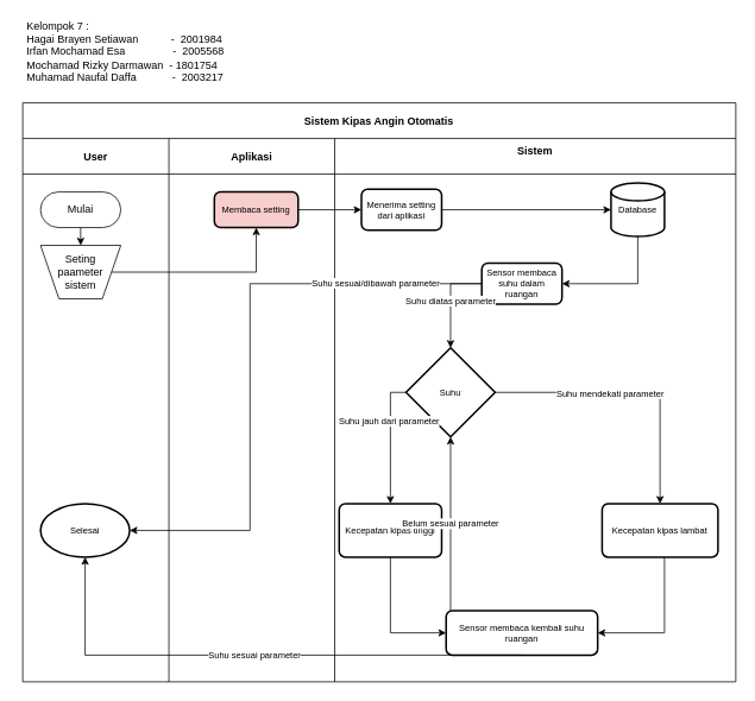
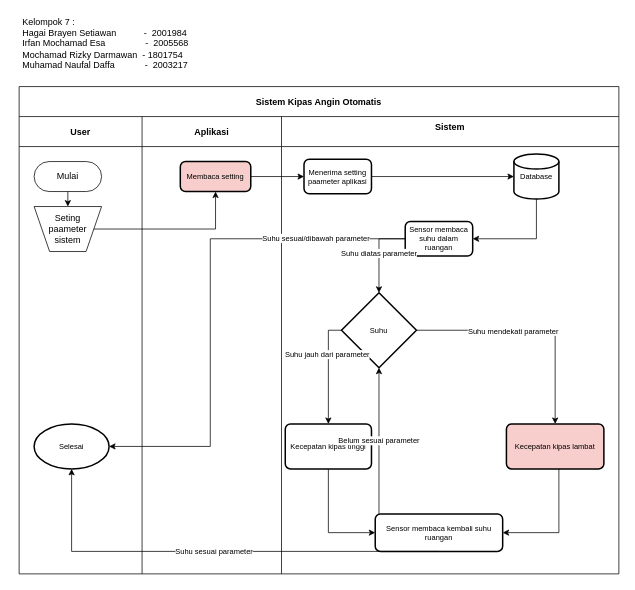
- <mxCell id="12" value="Menerima setting dari aplikasi" style="rounded=1;whiteSpace=wrap;html=1;absoluteArcSize=1;arcSize=14;strokeWidth=2;fontSize=10;" parent="11" vertex="1"><mxGeometry x="30" y="57" width="90" height="46" as="geometry" /></mxCell>
+ <mxCell id="12" value="Menerima setting paameter aplikasi" style="rounded=1;whiteSpace=wrap;html=1;absoluteArcSize=1;arcSize=14;strokeWidth=2;fontSize=10;" parent="11" vertex="1"><mxGeometry x="30" y="57" width="90" height="46" as="geometry" /></mxCell>
- <mxCell id="18" value="Kecepatan kipas lambat" style="rounded=1;whiteSpace=wrap;html=1;absoluteArcSize=1;arcSize=14;strokeWidth=2;fontSize=10;" parent="11" vertex="1"><mxGeometry x="300" y="410" width="130" height="60" as="geometry" /></mxCell>
+ <mxCell id="18" value="Kecepatan kipas lambat" style="rounded=1;whiteSpace=wrap;html=1;absoluteArcSize=1;arcSize=14;strokeWidth=2;fontSize=10;fillColor=#f8cecc;" parent="11" vertex="1"><mxGeometry x="300" y="410" width="130" height="60" as="geometry" /></mxCell>
